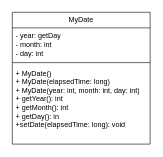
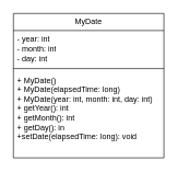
- <mxCell id="3" value="- year: getDay&lt;div&gt;- month: int&lt;/div&gt;&lt;div&gt;- day: int&lt;/div&gt;" style="text;strokeColor=none;fillColor=none;align=left;verticalAlign=top;spacingLeft=4;spacingRight=4;overflow=hidden;rotatable=0;points=[[0,0.5],[1,0.5]];portConstraint=eastwest;whiteSpace=wrap;html=1;" vertex="1" parent="2"><mxGeometry y="26" width="230" height="54" as="geometry" /></mxCell>
+ <mxCell id="3" value="- year: int&lt;div&gt;- month: int&lt;/div&gt;&lt;div&gt;- day: int&lt;/div&gt;" style="text;strokeColor=none;fillColor=none;align=left;verticalAlign=top;spacingLeft=4;spacingRight=4;overflow=hidden;rotatable=0;points=[[0,0.5],[1,0.5]];portConstraint=eastwest;whiteSpace=wrap;html=1;" vertex="1" parent="2"><mxGeometry y="26" width="230" height="54" as="geometry" /></mxCell>
